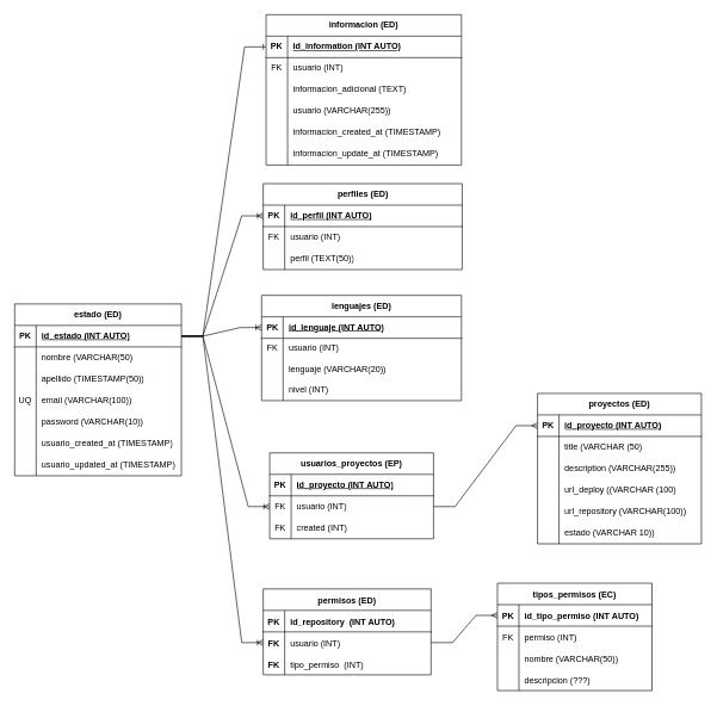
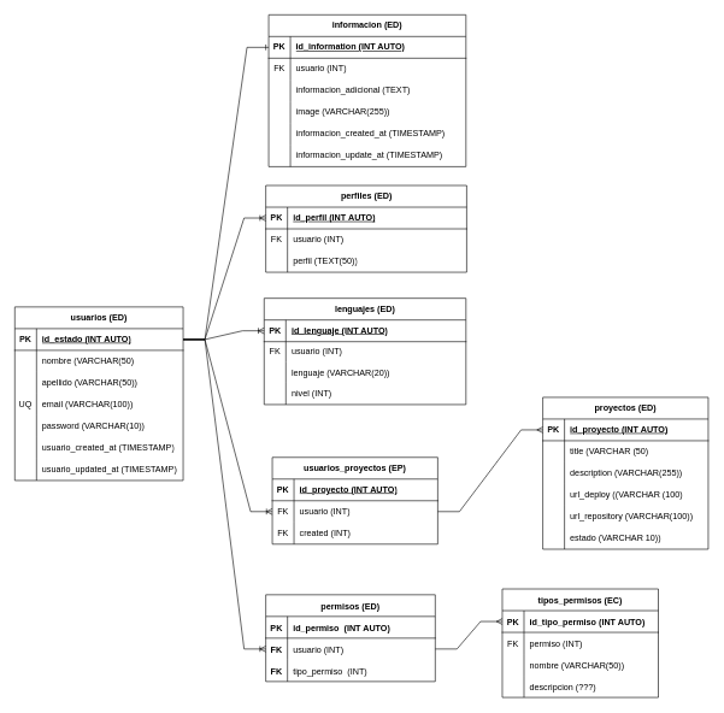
- <mxCell id="49" value="usuario (VARCHAR(255))" style="shape=partialRectangle;connectable=0;fillColor=none;top=0;left=0;bottom=0;right=0;align=left;spacingLeft=6;overflow=hidden;whiteSpace=wrap;html=1;" parent="47" vertex="1"><mxGeometry x="30" width="242.75" height="30" as="geometry"><mxRectangle width="242.75" height="30" as="alternateBounds" /></mxGeometry></mxCell>
+ <mxCell id="49" value="image (VARCHAR(255))" style="shape=partialRectangle;connectable=0;fillColor=none;top=0;left=0;bottom=0;right=0;align=left;spacingLeft=6;overflow=hidden;whiteSpace=wrap;html=1;" parent="47" vertex="1"><mxGeometry x="30" width="242.75" height="30" as="geometry"><mxRectangle width="242.75" height="30" as="alternateBounds" /></mxGeometry></mxCell>
- <mxCell id="2" value="estado (ED)" style="shape=table;startSize=30;container=1;collapsible=1;childLayout=tableLayout;fixedRows=1;rowLines=0;fontStyle=1;align=center;resizeLast=1;html=1;" parent="1" vertex="1"><mxGeometry x="20" y="424" width="232.75" height="240" as="geometry" /></mxCell>
+ <mxCell id="2" value="usuarios (ED)" style="shape=table;startSize=30;container=1;collapsible=1;childLayout=tableLayout;fixedRows=1;rowLines=0;fontStyle=1;align=center;resizeLast=1;html=1;" parent="1" vertex="1"><mxGeometry x="20" y="424" width="232.75" height="240" as="geometry" /></mxCell>
- <mxCell id="11" value="apellido (TIMESTAMP(50))" style="shape=partialRectangle;connectable=0;fillColor=none;top=0;left=0;bottom=0;right=0;align=left;spacingLeft=6;overflow=hidden;whiteSpace=wrap;html=1;" parent="9" vertex="1"><mxGeometry x="30" width="202.75" height="30" as="geometry"><mxRectangle width="202.75" height="30" as="alternateBounds" /></mxGeometry></mxCell>
+ <mxCell id="11" value="apellido (VARCHAR(50))" style="shape=partialRectangle;connectable=0;fillColor=none;top=0;left=0;bottom=0;right=0;align=left;spacingLeft=6;overflow=hidden;whiteSpace=wrap;html=1;" parent="9" vertex="1"><mxGeometry x="30" width="202.75" height="30" as="geometry"><mxRectangle width="202.75" height="30" as="alternateBounds" /></mxGeometry></mxCell>
- <mxCell id="104" value="id_repository  (INT AUTO)" style="shape=partialRectangle;connectable=0;fillColor=none;top=0;left=0;bottom=0;right=0;align=left;spacingLeft=6;fontStyle=1;overflow=hidden;" parent="102" vertex="1"><mxGeometry x="30" width="204.292" height="30" as="geometry"><mxRectangle width="204.292" height="30" as="alternateBounds" /></mxGeometry></mxCell>
+ <mxCell id="104" value="id_permiso  (INT AUTO)" style="shape=partialRectangle;connectable=0;fillColor=none;top=0;left=0;bottom=0;right=0;align=left;spacingLeft=6;fontStyle=1;overflow=hidden;" parent="102" vertex="1"><mxGeometry x="30" width="204.292" height="30" as="geometry"><mxRectangle width="204.292" height="30" as="alternateBounds" /></mxGeometry></mxCell>
